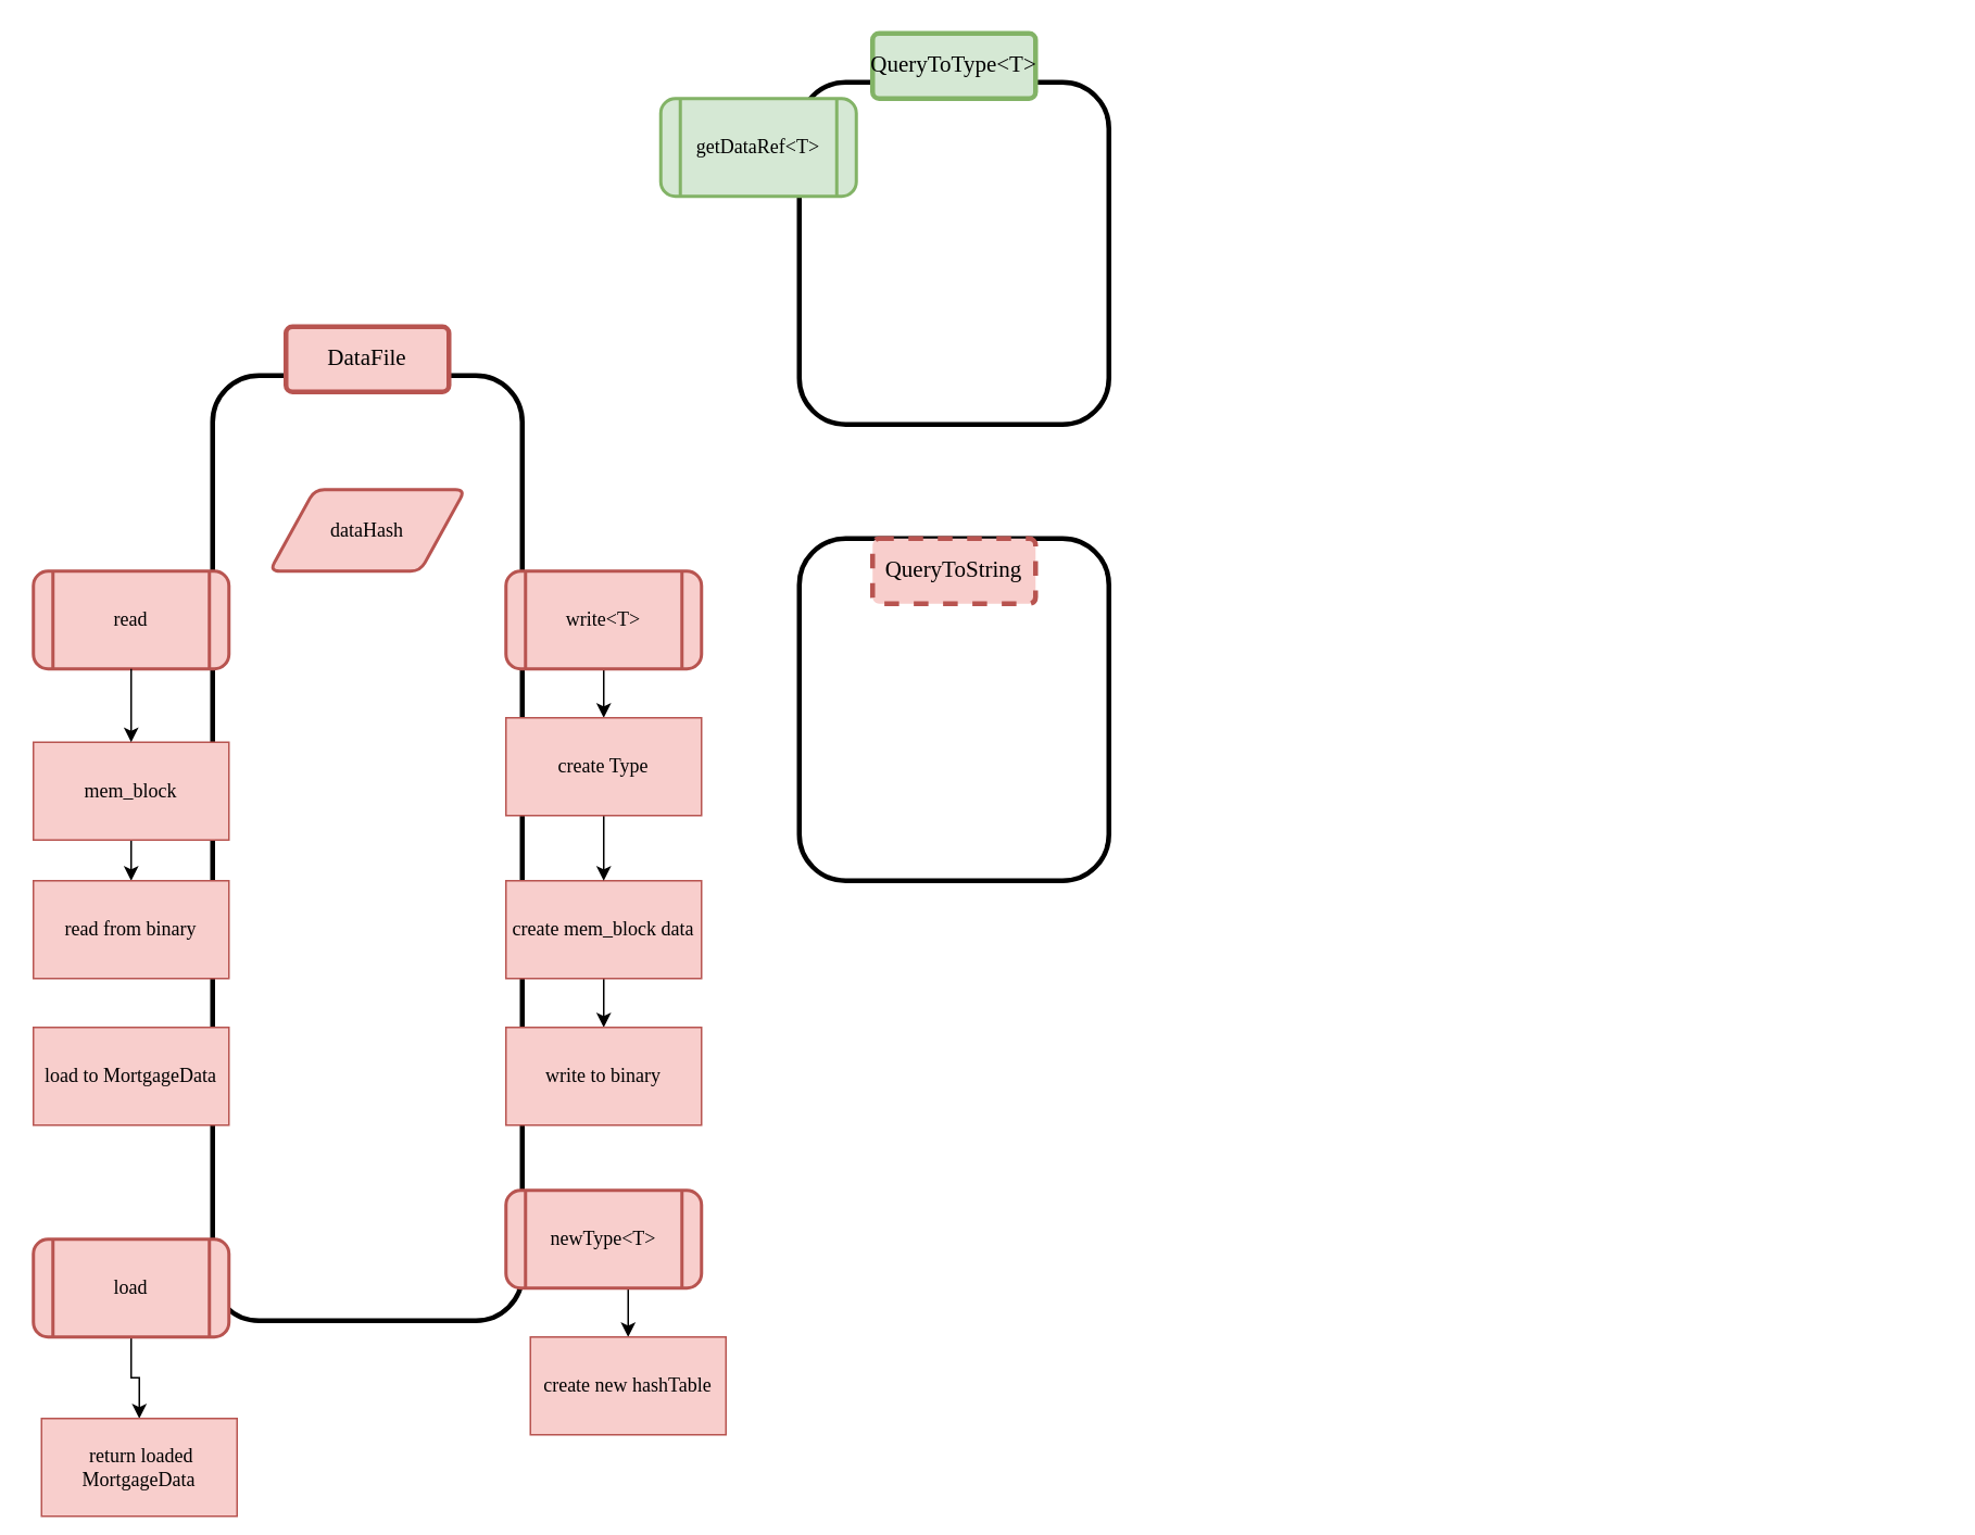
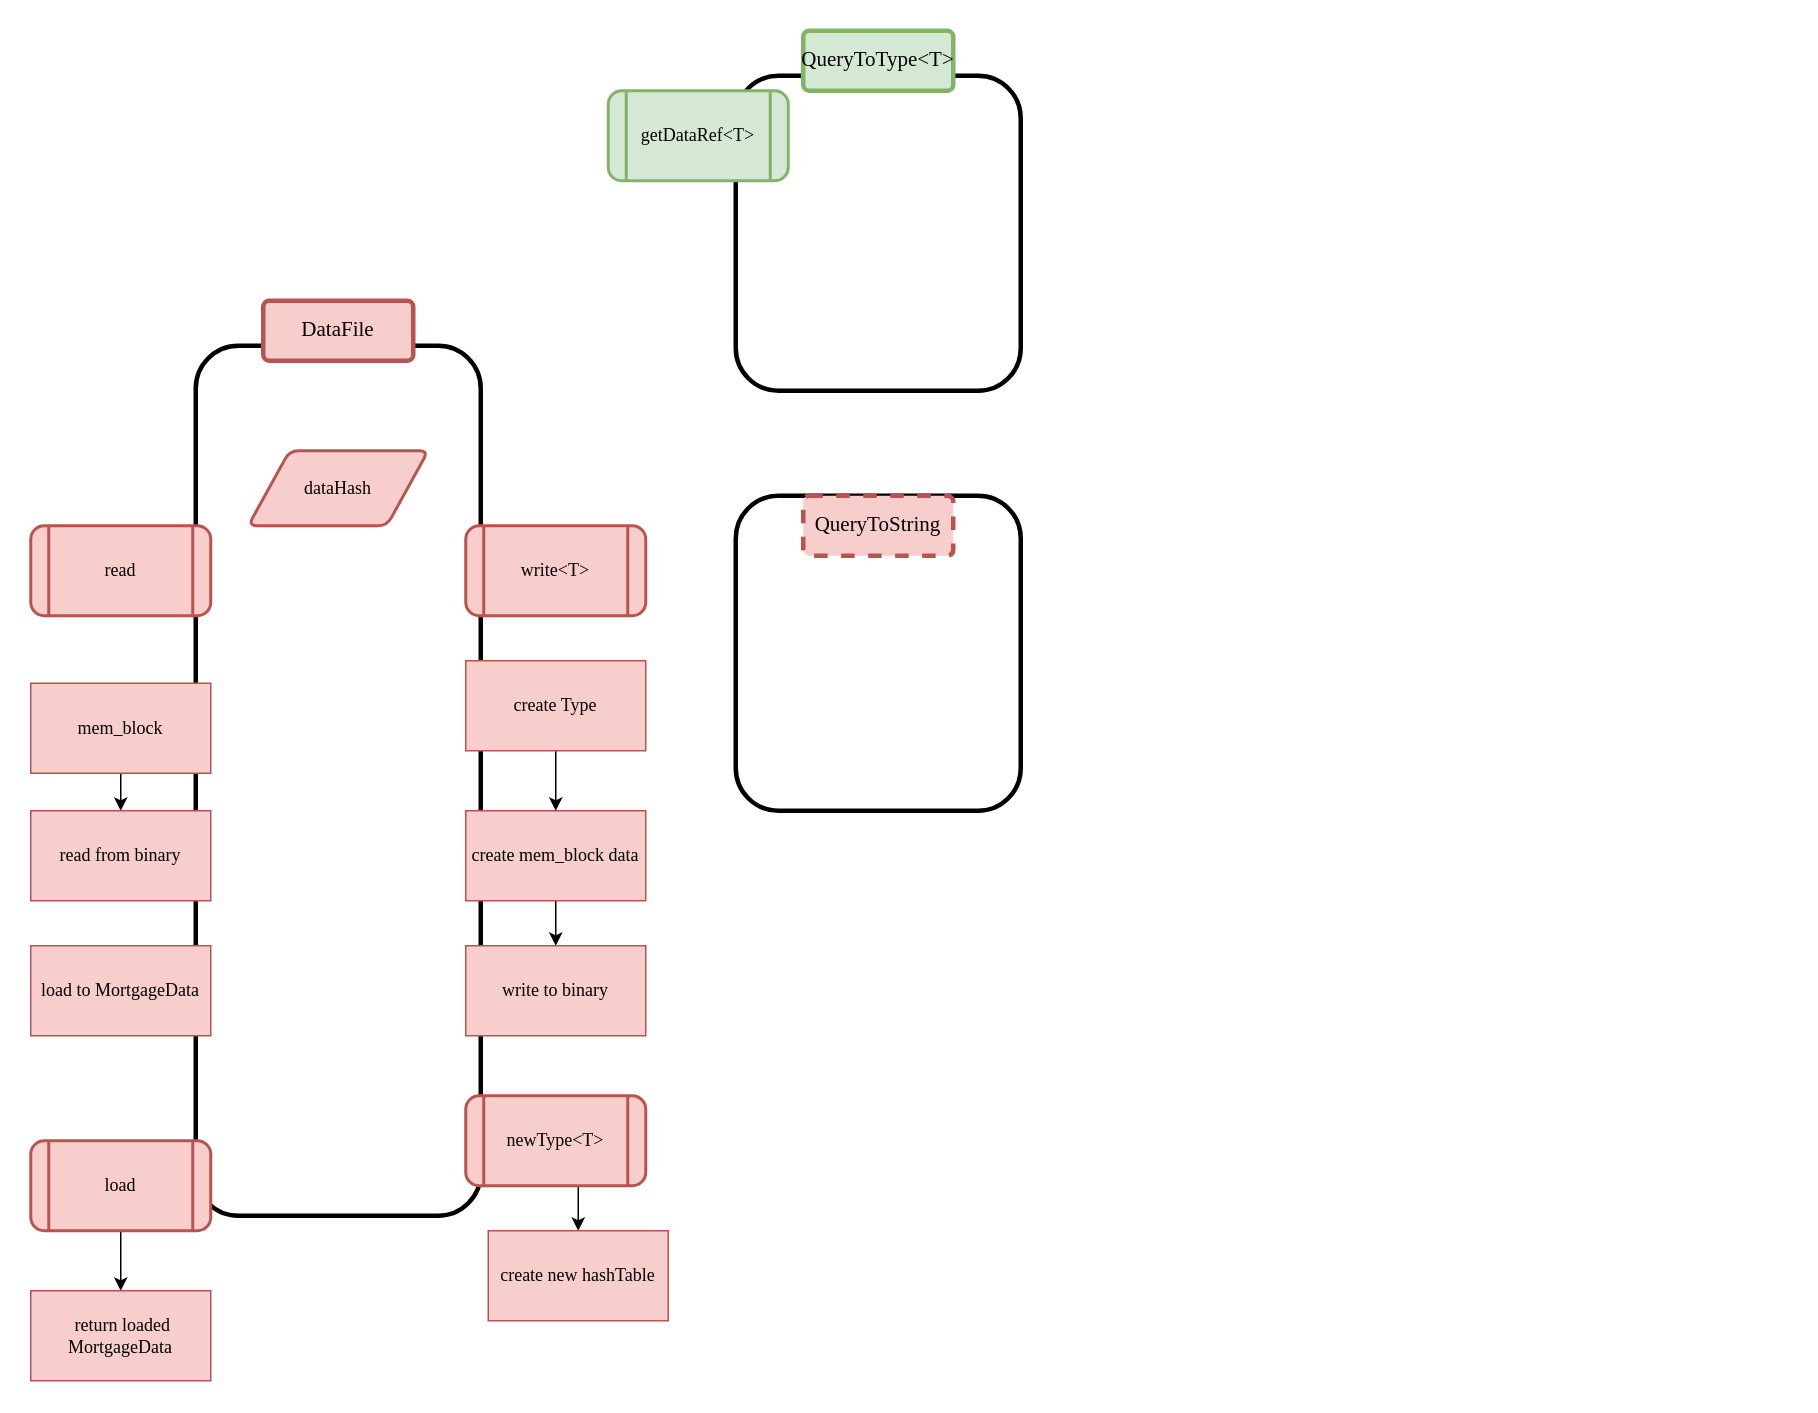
- <mxCell id="16" style="edgeStyle=orthogonalEdgeStyle;rounded=0;orthogonalLoop=1;jettySize=auto;html=1;exitX=0.5;exitY=1;exitDx=0;exitDy=0;entryX=0.5;entryY=0;entryDx=0;entryDy=0;fontSize=12;endArrow=classic;endFill=1;fillColor=#d5e8d4;strokeColor=#000000;" edge="1" target="15" parent="1" source="13"><mxGeometry relative="1" as="geometry"><mxPoint x="80" y="415" as="sourcePoint" /></mxGeometry></mxCell>
- <mxCell id="8" style="edgeStyle=orthogonalEdgeStyle;rounded=0;orthogonalLoop=1;jettySize=auto;html=1;exitX=0.5;exitY=1;exitDx=0;exitDy=0;" edge="1" parent="1" source="9" target="24"><mxGeometry relative="1" as="geometry" /></mxCell>
- <mxCell id="29" value="&amp;nbsp;return loaded MortgageData" style="rounded=0;whiteSpace=wrap;html=1;fillColor=#f8cecc;strokeColor=#b85450;fontFamily=SF Mono;" vertex="1" parent="1"><mxGeometry x="25" y="870" width="120" height="60" as="geometry" /></mxCell>
+ <mxCell id="29" value="&amp;nbsp;return loaded MortgageData" style="rounded=0;whiteSpace=wrap;html=1;fillColor=#f8cecc;strokeColor=#b85450;fontFamily=SF Mono;" vertex="1" parent="1"><mxGeometry x="20" y="860" width="120" height="60" as="geometry" /></mxCell>
